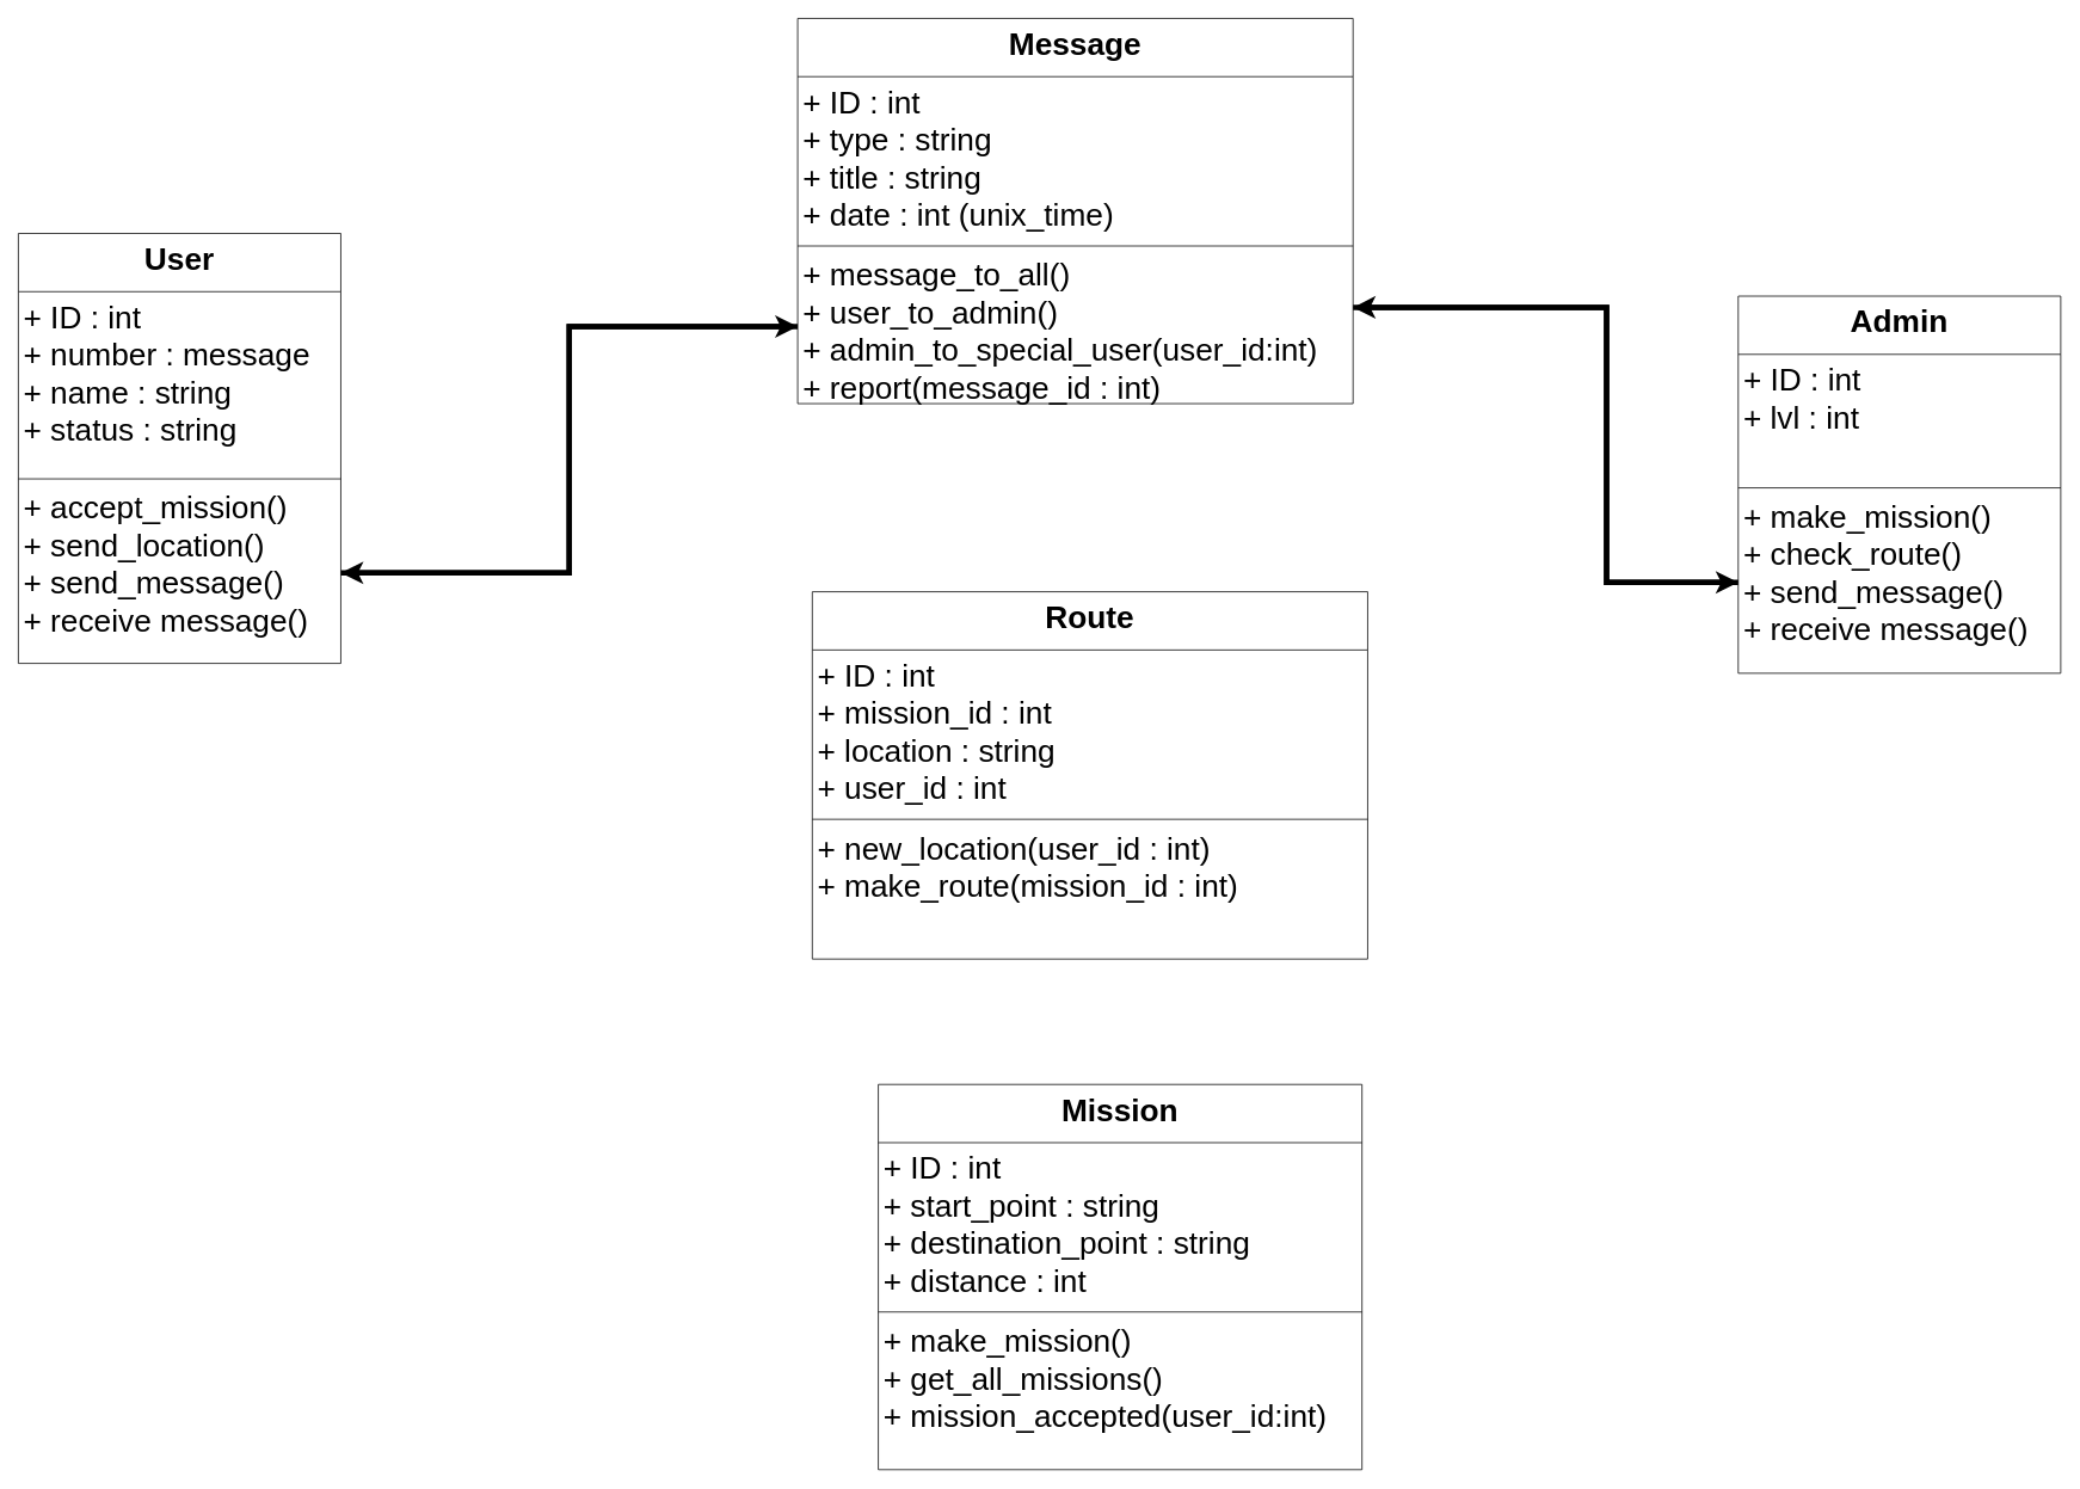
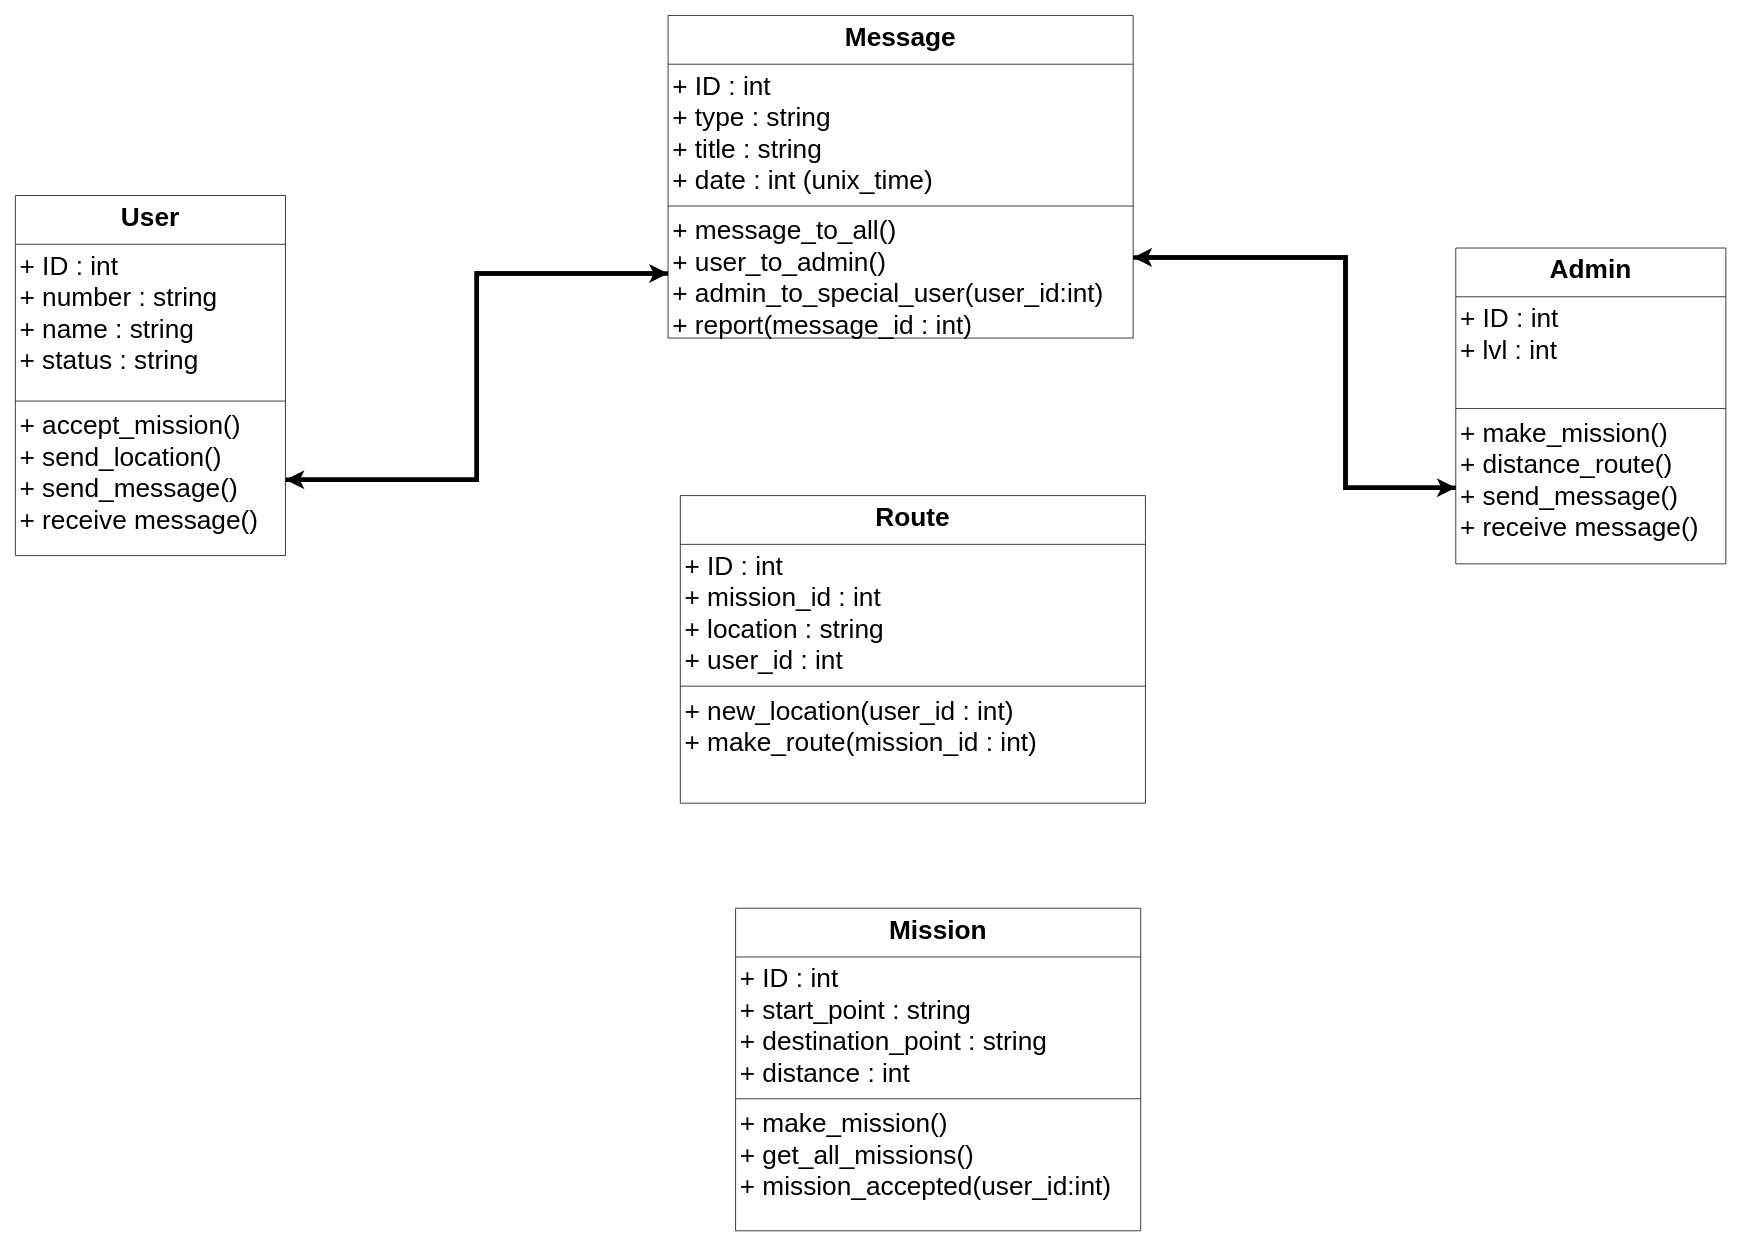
- <mxCell id="3" value="+ ID : int&#10;+ number : message &#10;+ name : string &#10;+ status : string " style="text;strokeColor=none;fillColor=none;align=left;verticalAlign=top;spacingLeft=4;spacingRight=4;overflow=hidden;rotatable=0;points=[[0,0.5],[1,0.5]];portConstraint=eastwest;fontSize=35;" parent="2" vertex="1"><mxGeometry y="65" width="360" height="205" as="geometry" /></mxCell>
+ <mxCell id="3" value="+ ID : int&#10;+ number : string &#10;+ name : string &#10;+ status : string " style="text;strokeColor=none;fillColor=none;align=left;verticalAlign=top;spacingLeft=4;spacingRight=4;overflow=hidden;rotatable=0;points=[[0,0.5],[1,0.5]];portConstraint=eastwest;fontSize=35;" parent="2" vertex="1"><mxGeometry y="65" width="360" height="205" as="geometry" /></mxCell>
- <mxCell id="9" value="+ make_mission()&#10;+ check_route()&#10;+ send_message()&#10;+ receive message()&#10;" style="text;strokeColor=none;fillColor=none;align=left;verticalAlign=top;spacingLeft=4;spacingRight=4;overflow=hidden;rotatable=0;points=[[0,0.5],[1,0.5]];portConstraint=eastwest;fontSize=35;" parent="6" vertex="1"><mxGeometry y="218" width="360" height="203" as="geometry" /></mxCell>
+ <mxCell id="9" value="+ make_mission()&#10;+ distance_route()&#10;+ send_message()&#10;+ receive message()&#10;" style="text;strokeColor=none;fillColor=none;align=left;verticalAlign=top;spacingLeft=4;spacingRight=4;overflow=hidden;rotatable=0;points=[[0,0.5],[1,0.5]];portConstraint=eastwest;fontSize=35;" parent="6" vertex="1"><mxGeometry y="218" width="360" height="203" as="geometry" /></mxCell>
